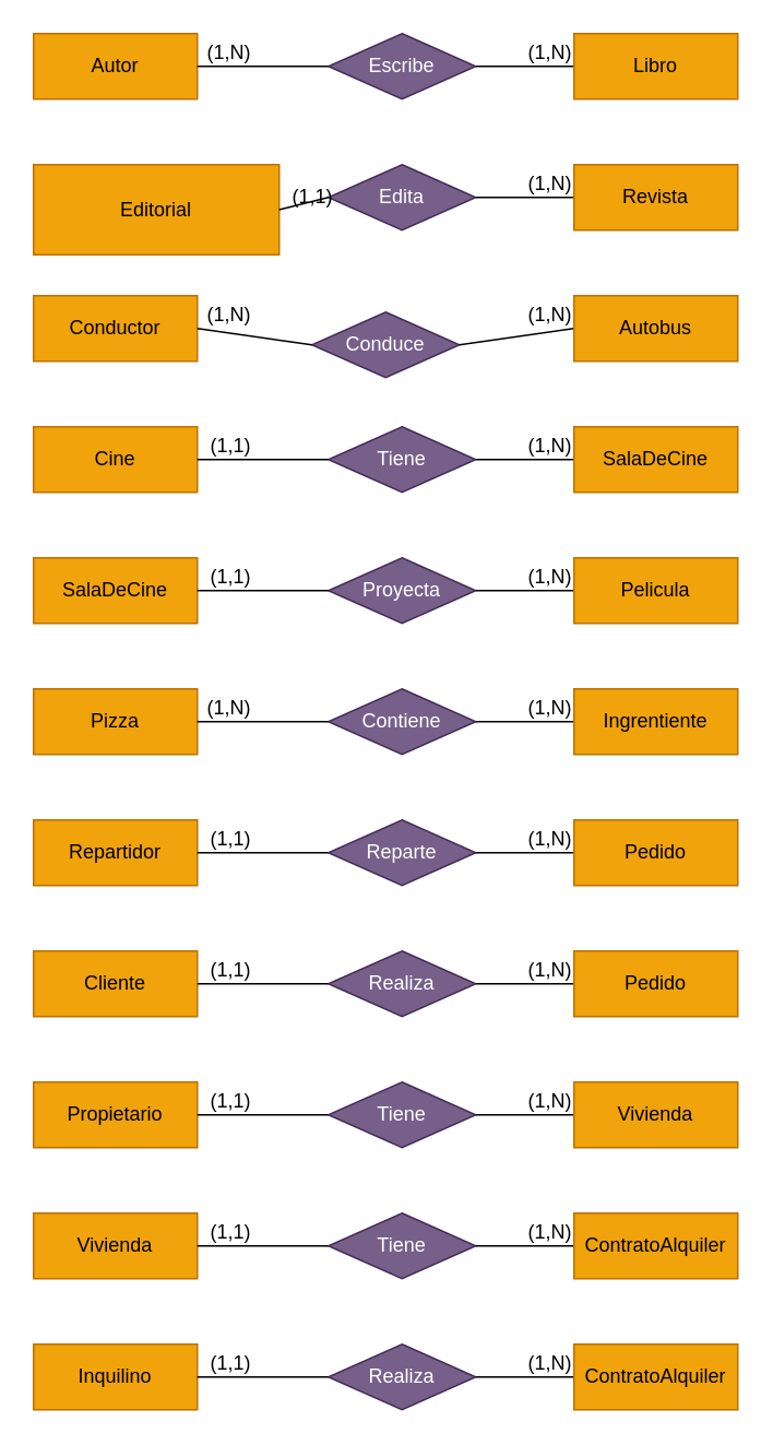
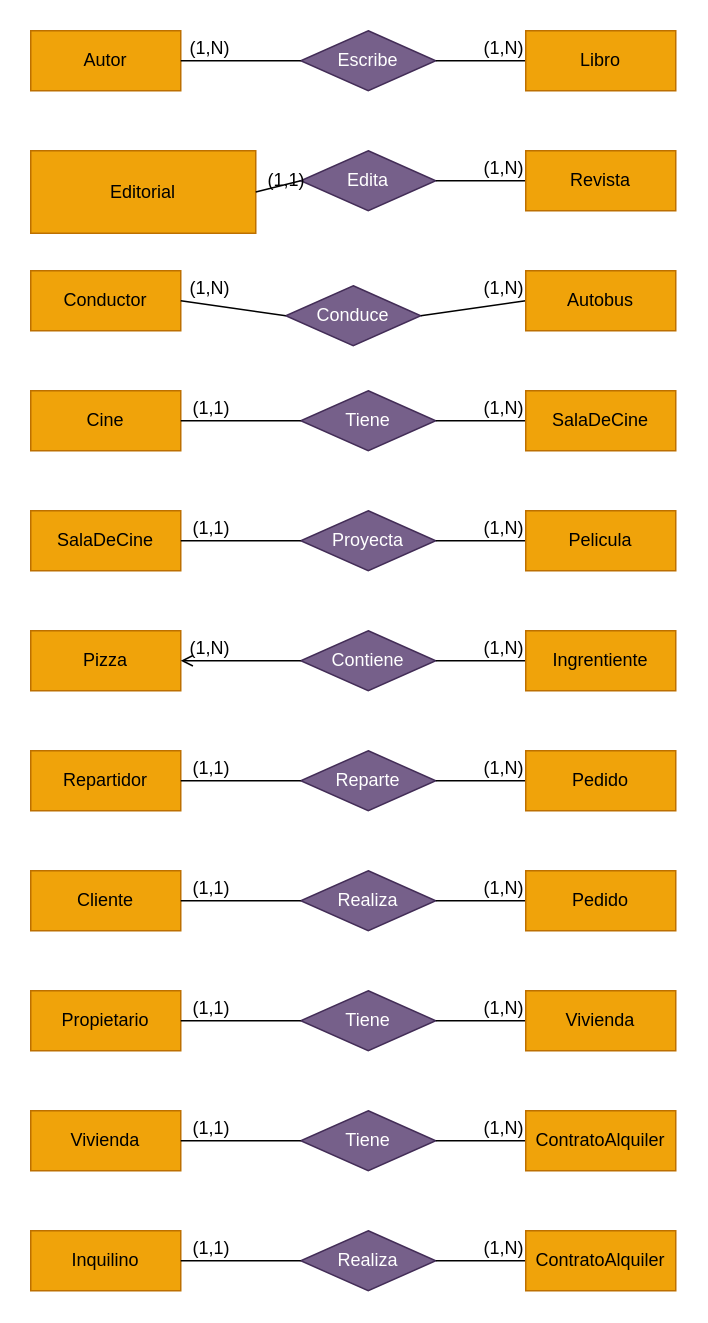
- <mxCell id="39" value="" style="endArrow=none;html=1;rounded=0;exitX=0;exitY=0.5;exitDx=0;exitDy=0;entryX=1;entryY=0.5;entryDx=0;entryDy=0;" parent="1" source="38" target="37" edge="1"><mxGeometry relative="1" as="geometry"><mxPoint x="177" y="410" as="sourcePoint" /><mxPoint x="130" y="440" as="targetPoint" /></mxGeometry></mxCell>
+ <mxCell id="39" value="" style="endArrow=open;html=1;rounded=0;exitX=0;exitY=0.5;exitDx=0;exitDy=0;entryX=1;entryY=0.5;entryDx=0;entryDy=0;" parent="1" source="38" target="37" edge="1"><mxGeometry relative="1" as="geometry"><mxPoint x="177" y="410" as="sourcePoint" /><mxPoint x="130" y="440" as="targetPoint" /></mxGeometry></mxCell>
